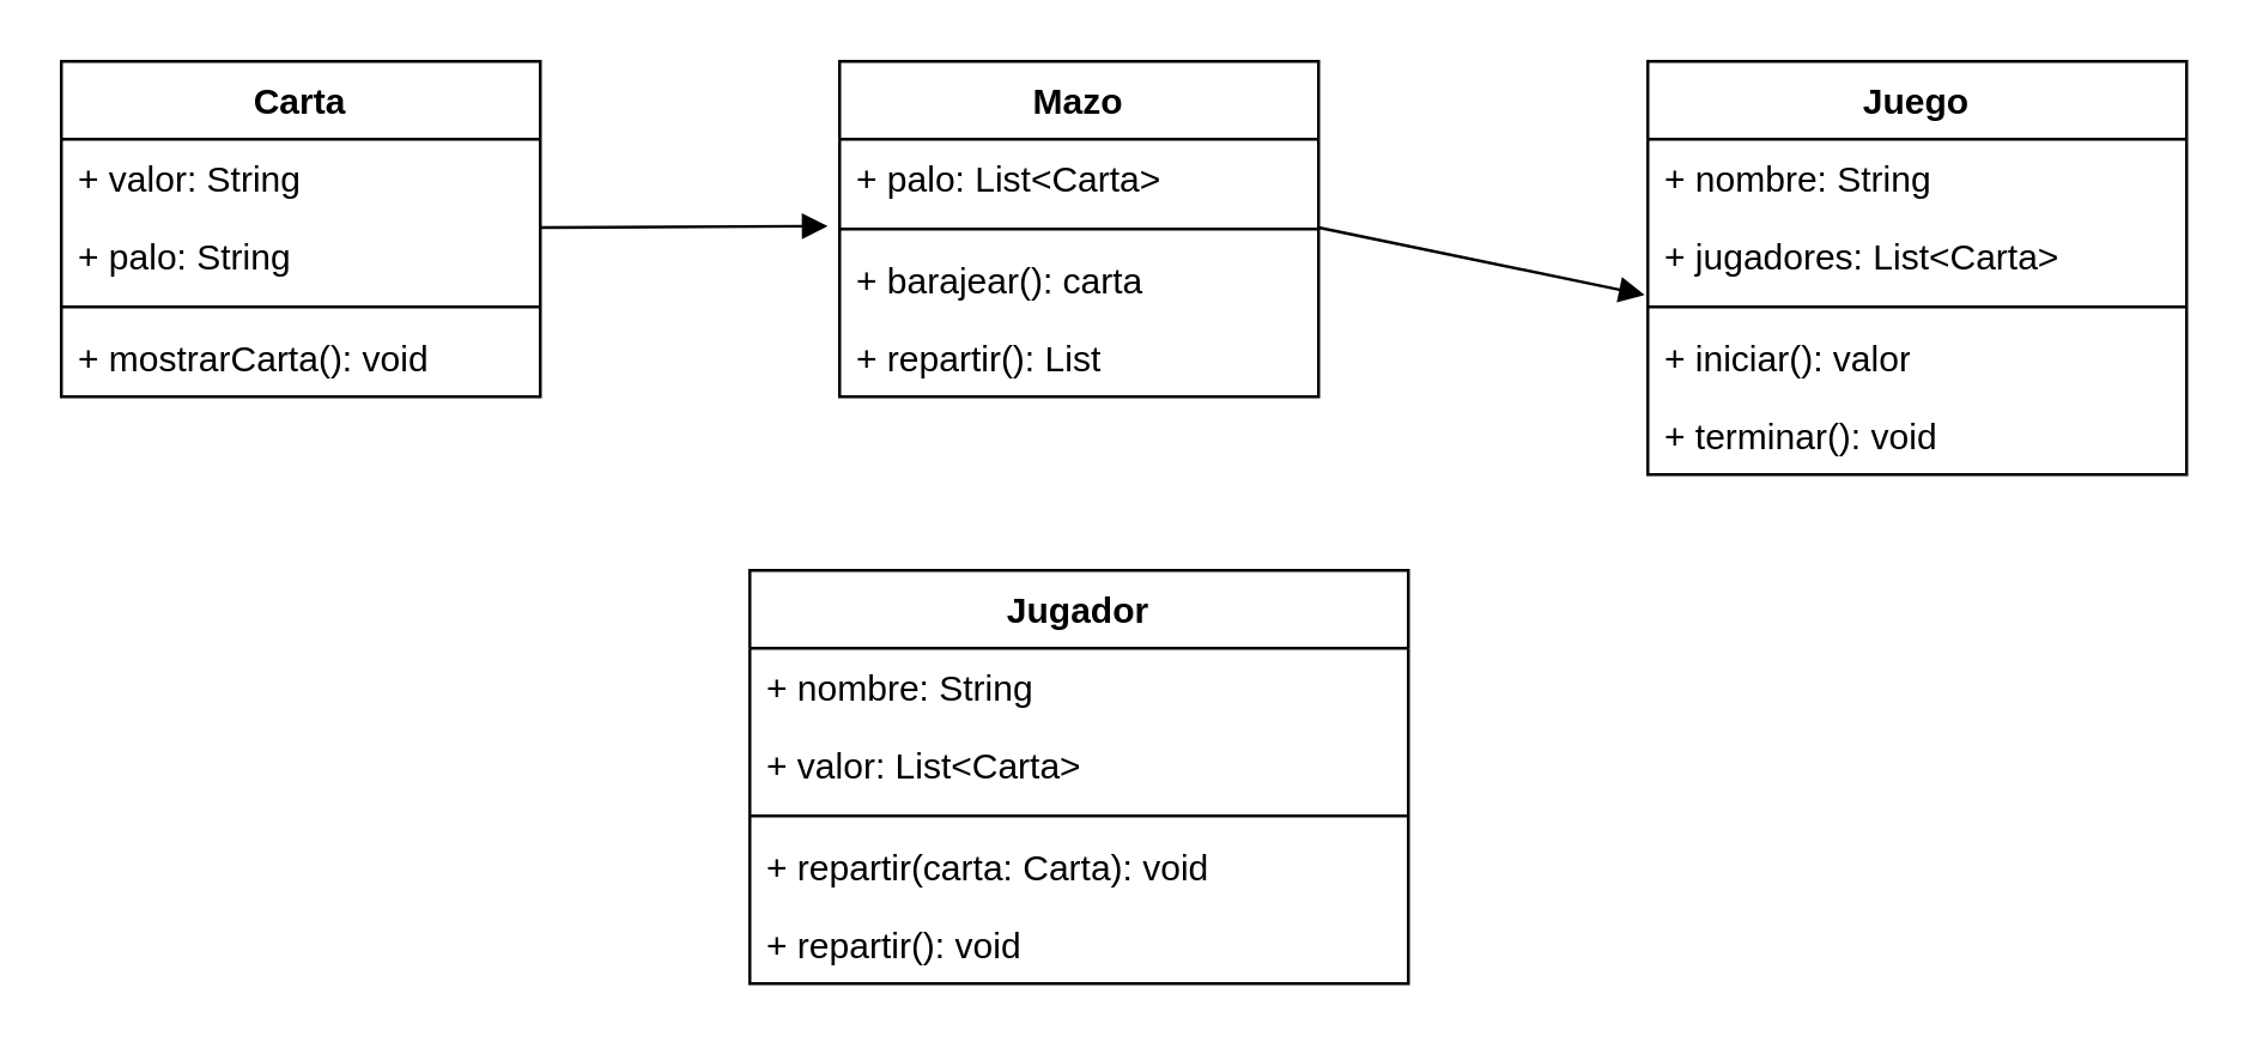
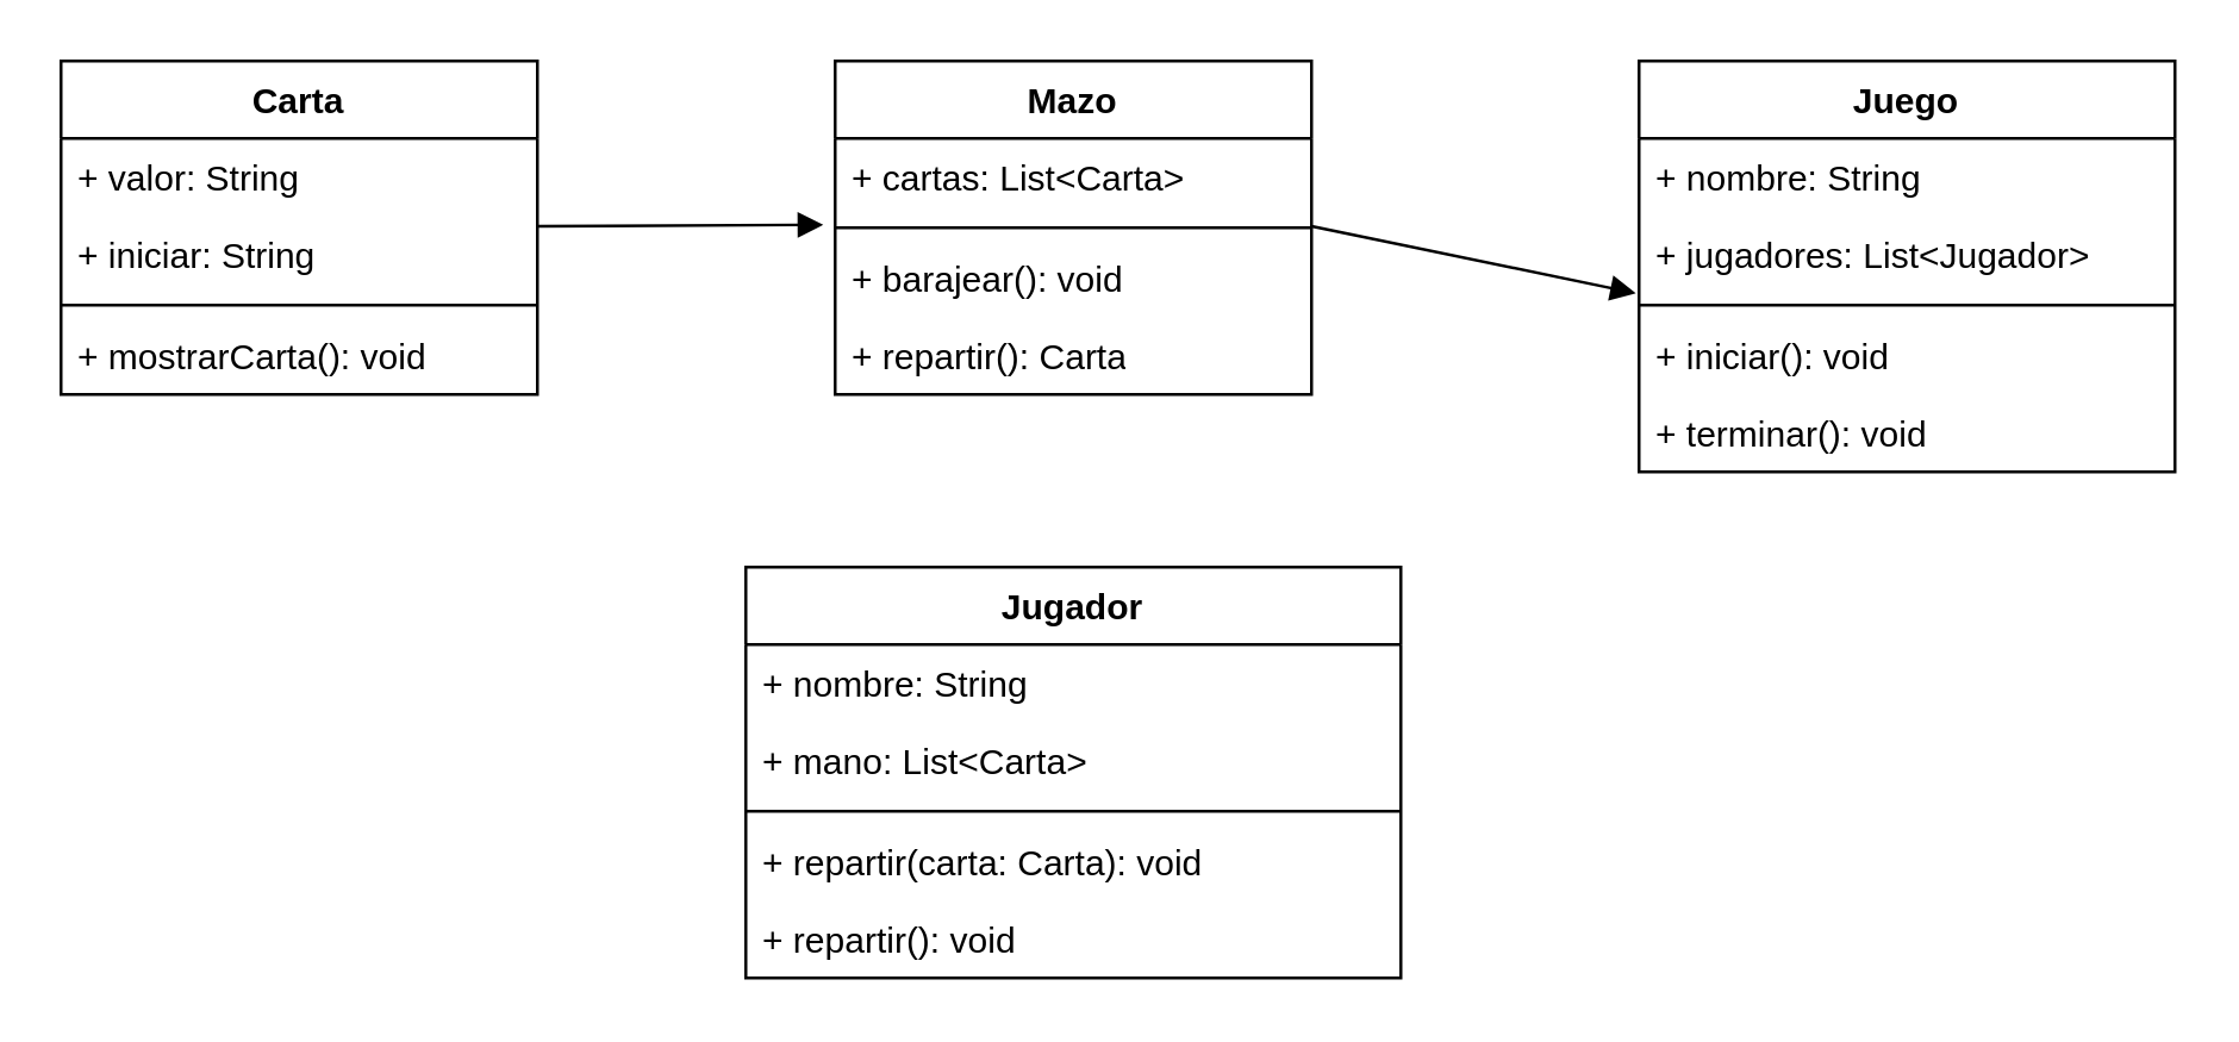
- <mxCell id="8" value="+ palo: List&amp;lt;Carta&amp;gt;" style="text;strokeColor=none;fillColor=none;align=left;verticalAlign=top;spacingLeft=4;spacingRight=4;overflow=hidden;rotatable=0;points=[[0,0.5],[1,0.5]];portConstraint=eastwest;whiteSpace=wrap;html=1;" vertex="1" parent="7"><mxGeometry y="26" width="160" height="26" as="geometry" /></mxCell>
+ <mxCell id="8" value="+ cartas: List&amp;lt;Carta&amp;gt;" style="text;strokeColor=none;fillColor=none;align=left;verticalAlign=top;spacingLeft=4;spacingRight=4;overflow=hidden;rotatable=0;points=[[0,0.5],[1,0.5]];portConstraint=eastwest;whiteSpace=wrap;html=1;" vertex="1" parent="7"><mxGeometry y="26" width="160" height="26" as="geometry" /></mxCell>
- <mxCell id="4" value="+ palo: String" style="text;strokeColor=none;fillColor=none;align=left;verticalAlign=top;spacingLeft=4;spacingRight=4;overflow=hidden;rotatable=0;points=[[0,0.5],[1,0.5]];portConstraint=eastwest;whiteSpace=wrap;html=1;" vertex="1" parent="2"><mxGeometry y="52" width="160" height="26" as="geometry" /></mxCell>
+ <mxCell id="4" value="+ iniciar: String" style="text;strokeColor=none;fillColor=none;align=left;verticalAlign=top;spacingLeft=4;spacingRight=4;overflow=hidden;rotatable=0;points=[[0,0.5],[1,0.5]];portConstraint=eastwest;whiteSpace=wrap;html=1;" vertex="1" parent="2"><mxGeometry y="52" width="160" height="26" as="geometry" /></mxCell>
- <mxCell id="14" value="+ jugadores: List&amp;lt;Carta&amp;gt;" style="text;strokeColor=none;fillColor=none;align=left;verticalAlign=top;spacingLeft=4;spacingRight=4;overflow=hidden;rotatable=0;points=[[0,0.5],[1,0.5]];portConstraint=eastwest;whiteSpace=wrap;html=1;" vertex="1" parent="12"><mxGeometry y="52" width="180" height="26" as="geometry" /></mxCell>
+ <mxCell id="14" value="+ jugadores: List&amp;lt;Jugador&amp;gt;" style="text;strokeColor=none;fillColor=none;align=left;verticalAlign=top;spacingLeft=4;spacingRight=4;overflow=hidden;rotatable=0;points=[[0,0.5],[1,0.5]];portConstraint=eastwest;whiteSpace=wrap;html=1;" vertex="1" parent="12"><mxGeometry y="52" width="180" height="26" as="geometry" /></mxCell>
- <mxCell id="10" value="+ barajear(): carta" style="text;strokeColor=none;fillColor=none;align=left;verticalAlign=top;spacingLeft=4;spacingRight=4;overflow=hidden;rotatable=0;points=[[0,0.5],[1,0.5]];portConstraint=eastwest;whiteSpace=wrap;html=1;" vertex="1" parent="7"><mxGeometry y="60" width="160" height="26" as="geometry" /></mxCell>
+ <mxCell id="10" value="+ barajear(): void" style="text;strokeColor=none;fillColor=none;align=left;verticalAlign=top;spacingLeft=4;spacingRight=4;overflow=hidden;rotatable=0;points=[[0,0.5],[1,0.5]];portConstraint=eastwest;whiteSpace=wrap;html=1;" vertex="1" parent="7"><mxGeometry y="60" width="160" height="26" as="geometry" /></mxCell>
- <mxCell id="11" value="+ repartir(): List" style="text;strokeColor=none;fillColor=none;align=left;verticalAlign=top;spacingLeft=4;spacingRight=4;overflow=hidden;rotatable=0;points=[[0,0.5],[1,0.5]];portConstraint=eastwest;whiteSpace=wrap;html=1;" vertex="1" parent="7"><mxGeometry y="86" width="160" height="26" as="geometry" /></mxCell>
+ <mxCell id="11" value="+ repartir(): Carta" style="text;strokeColor=none;fillColor=none;align=left;verticalAlign=top;spacingLeft=4;spacingRight=4;overflow=hidden;rotatable=0;points=[[0,0.5],[1,0.5]];portConstraint=eastwest;whiteSpace=wrap;html=1;" vertex="1" parent="7"><mxGeometry y="86" width="160" height="26" as="geometry" /></mxCell>
- <mxCell id="16" value="+ iniciar(): valor" style="text;strokeColor=none;fillColor=none;align=left;verticalAlign=top;spacingLeft=4;spacingRight=4;overflow=hidden;rotatable=0;points=[[0,0.5],[1,0.5]];portConstraint=eastwest;whiteSpace=wrap;html=1;" vertex="1" parent="12"><mxGeometry y="86" width="180" height="26" as="geometry" /></mxCell>
+ <mxCell id="16" value="+ iniciar(): void" style="text;strokeColor=none;fillColor=none;align=left;verticalAlign=top;spacingLeft=4;spacingRight=4;overflow=hidden;rotatable=0;points=[[0,0.5],[1,0.5]];portConstraint=eastwest;whiteSpace=wrap;html=1;" vertex="1" parent="12"><mxGeometry y="86" width="180" height="26" as="geometry" /></mxCell>
- <mxCell id="20" value="+ valor: List&amp;lt;Carta&amp;gt;" style="text;strokeColor=none;fillColor=none;align=left;verticalAlign=top;spacingLeft=4;spacingRight=4;overflow=hidden;rotatable=0;points=[[0,0.5],[1,0.5]];portConstraint=eastwest;whiteSpace=wrap;html=1;" vertex="1" parent="18"><mxGeometry y="52" width="220" height="26" as="geometry" /></mxCell>
+ <mxCell id="20" value="+ mano: List&amp;lt;Carta&amp;gt;" style="text;strokeColor=none;fillColor=none;align=left;verticalAlign=top;spacingLeft=4;spacingRight=4;overflow=hidden;rotatable=0;points=[[0,0.5],[1,0.5]];portConstraint=eastwest;whiteSpace=wrap;html=1;" vertex="1" parent="18"><mxGeometry y="52" width="220" height="26" as="geometry" /></mxCell>
